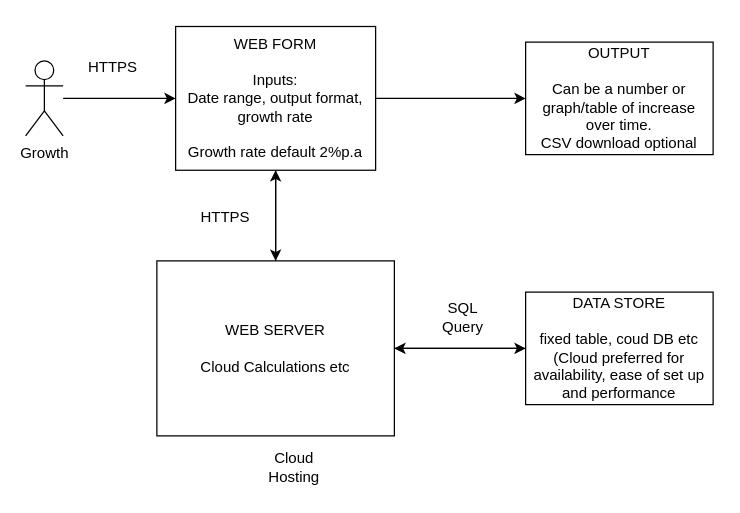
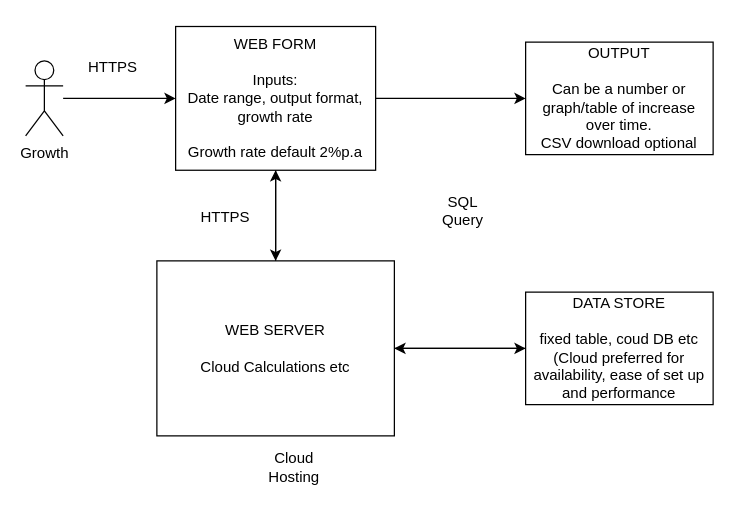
- <mxCell id="15" value="SQL Query" style="text;html=1;strokeColor=none;fillColor=none;align=center;verticalAlign=middle;whiteSpace=wrap;rounded=0;" vertex="1" parent="1"><mxGeometry x="340" y="238" width="60" height="30" as="geometry" /></mxCell>
+ <mxCell id="15" value="SQL Query" style="text;html=1;strokeColor=none;fillColor=none;align=center;verticalAlign=middle;whiteSpace=wrap;rounded=0;" vertex="1" parent="1"><mxGeometry x="340" y="153" width="60" height="30" as="geometry" /></mxCell>
